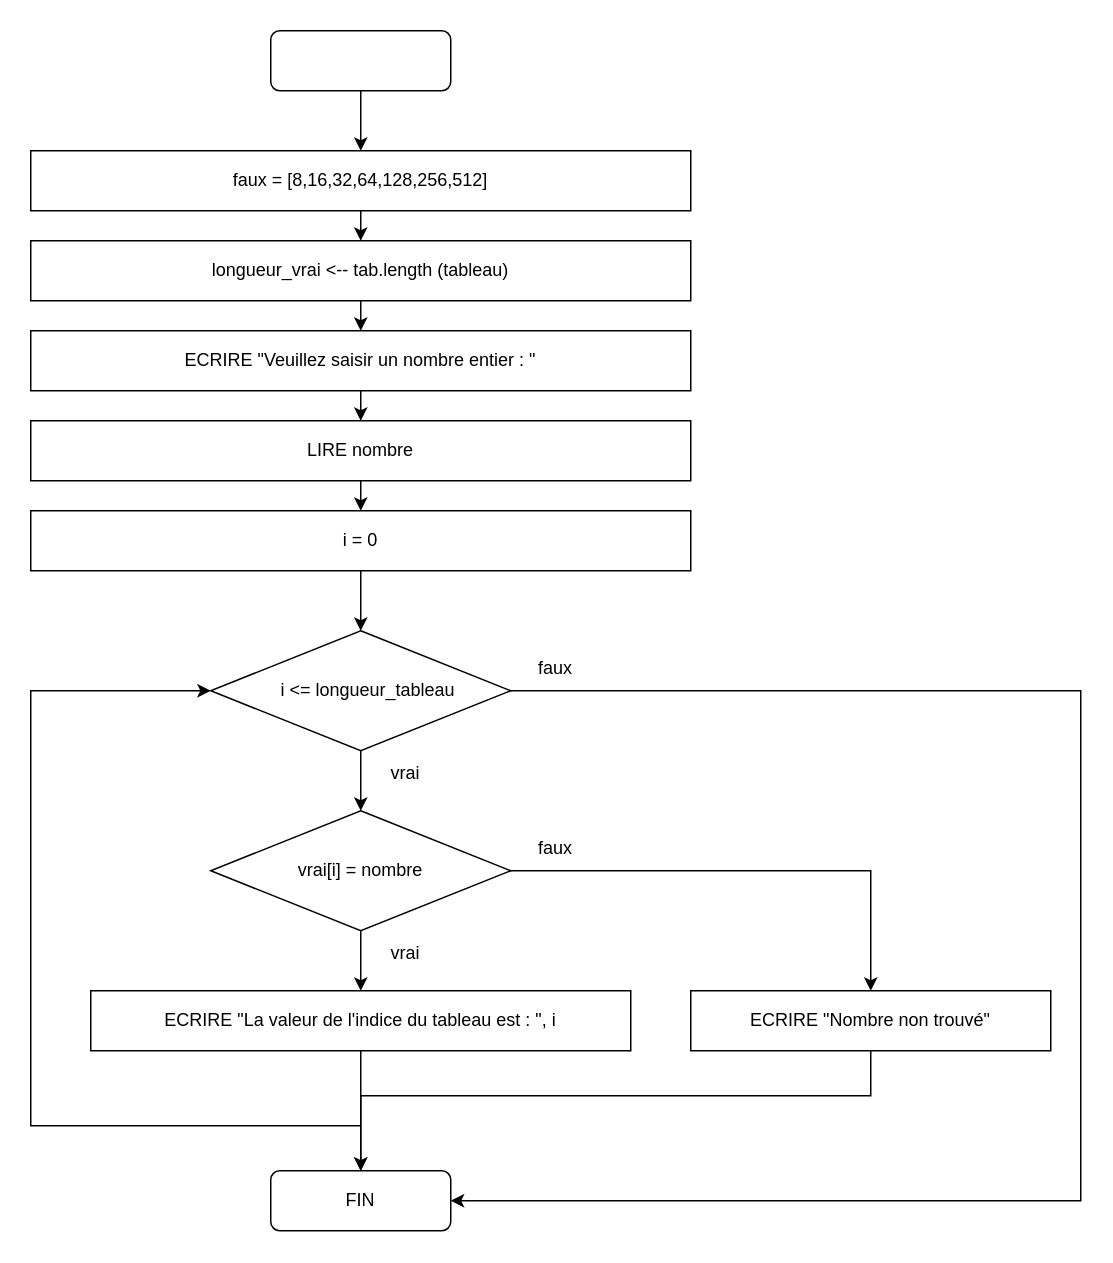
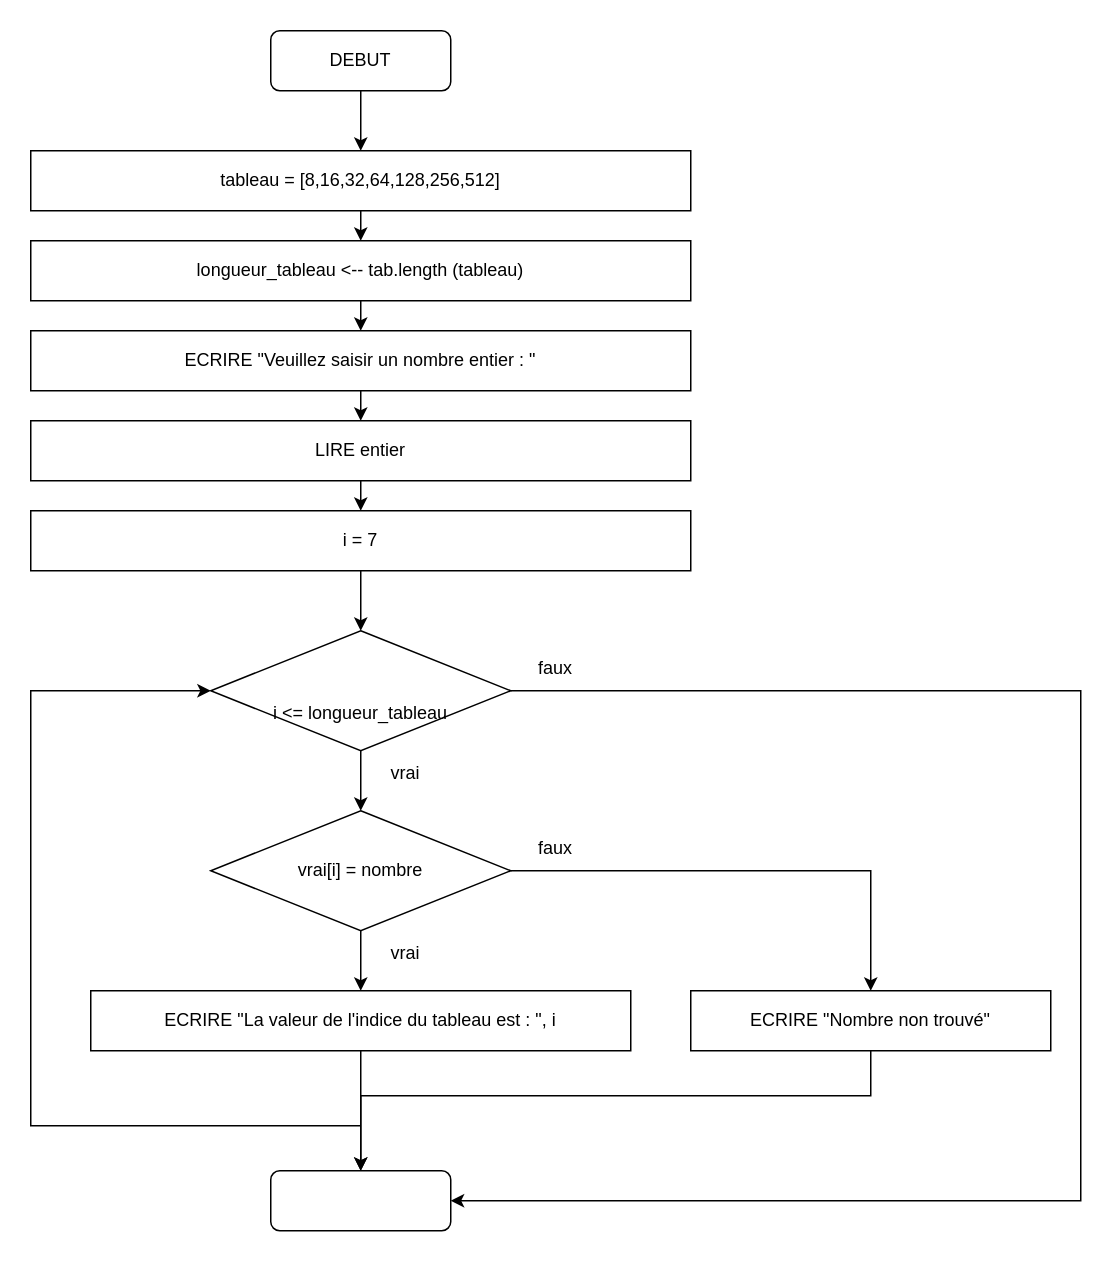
+ <mxCell id="3" value="DEBUT" style="text;html=1;strokeColor=none;fillColor=none;align=center;verticalAlign=middle;whiteSpace=wrap;rounded=0;" vertex="1" parent="1"><mxGeometry x="210" y="25" width="60" height="30" as="geometry" /></mxCell>
- <mxCell id="5" value="faux = [8,16,32,64,128,256,512]" style="text;html=1;strokeColor=none;fillColor=none;align=center;verticalAlign=middle;whiteSpace=wrap;rounded=0;" vertex="1" parent="1"><mxGeometry x="30" y="105" width="420" height="30" as="geometry" /></mxCell>
+ <mxCell id="5" value="tableau = [8,16,32,64,128,256,512]" style="text;html=1;strokeColor=none;fillColor=none;align=center;verticalAlign=middle;whiteSpace=wrap;rounded=0;" vertex="1" parent="1"><mxGeometry x="30" y="105" width="420" height="30" as="geometry" /></mxCell>
- <mxCell id="7" value="longueur_vrai &amp;lt;-- tab.length (tableau)" style="text;html=1;strokeColor=none;fillColor=none;align=center;verticalAlign=middle;whiteSpace=wrap;rounded=0;" vertex="1" parent="1"><mxGeometry x="30" y="165" width="420" height="30" as="geometry" /></mxCell>
+ <mxCell id="7" value="longueur_tableau &amp;lt;-- tab.length (tableau)" style="text;html=1;strokeColor=none;fillColor=none;align=center;verticalAlign=middle;whiteSpace=wrap;rounded=0;" vertex="1" parent="1"><mxGeometry x="30" y="165" width="420" height="30" as="geometry" /></mxCell>
- <mxCell id="11" value="LIRE nombre" style="text;html=1;strokeColor=none;fillColor=none;align=center;verticalAlign=middle;whiteSpace=wrap;rounded=0;" vertex="1" parent="1"><mxGeometry x="30" y="285" width="420" height="30" as="geometry" /></mxCell>
+ <mxCell id="11" value="LIRE entier" style="text;html=1;strokeColor=none;fillColor=none;align=center;verticalAlign=middle;whiteSpace=wrap;rounded=0;" vertex="1" parent="1"><mxGeometry x="30" y="285" width="420" height="30" as="geometry" /></mxCell>
- <mxCell id="20" value="i = 0" style="text;html=1;strokeColor=none;fillColor=none;align=center;verticalAlign=middle;whiteSpace=wrap;rounded=0;" vertex="1" parent="1"><mxGeometry x="30" y="345" width="420" height="30" as="geometry" /></mxCell>
+ <mxCell id="20" value="i = 7" style="text;html=1;strokeColor=none;fillColor=none;align=center;verticalAlign=middle;whiteSpace=wrap;rounded=0;" vertex="1" parent="1"><mxGeometry x="30" y="345" width="420" height="30" as="geometry" /></mxCell>
- <mxCell id="22" value="i &amp;lt;= longueur_tableau" style="text;html=1;strokeColor=none;fillColor=none;align=center;verticalAlign=middle;whiteSpace=wrap;rounded=0;" vertex="1" parent="1"><mxGeometry x="180" y="445" width="130" height="30" as="geometry" /></mxCell>
+ <mxCell id="22" value="i &amp;lt;= longueur_tableau" style="text;html=1;strokeColor=none;fillColor=none;align=center;verticalAlign=middle;whiteSpace=wrap;rounded=0;" vertex="1" parent="1"><mxGeometry x="175" y="460" width="130" height="30" as="geometry" /></mxCell>
- <mxCell id="35" value="FIN" style="text;html=1;strokeColor=none;fillColor=none;align=center;verticalAlign=middle;whiteSpace=wrap;rounded=0;" vertex="1" parent="1"><mxGeometry x="190" y="785" width="100" height="30" as="geometry" /></mxCell>
